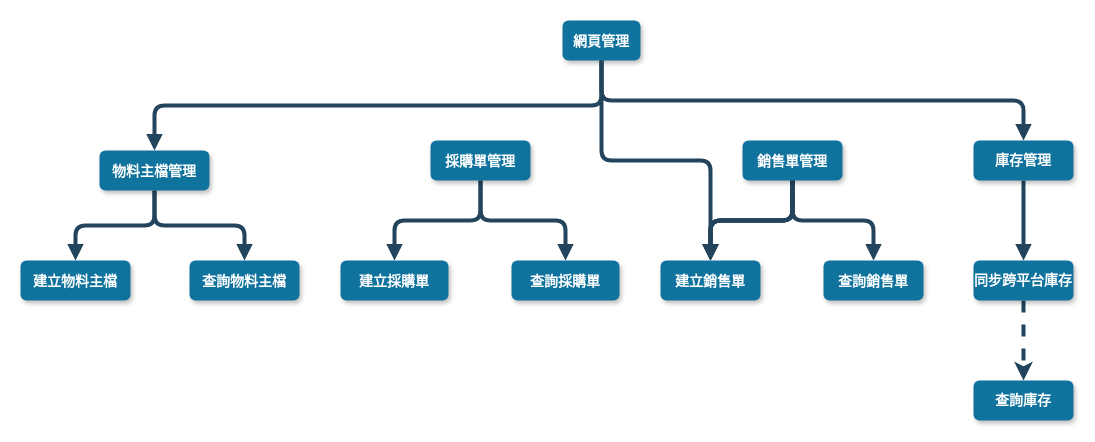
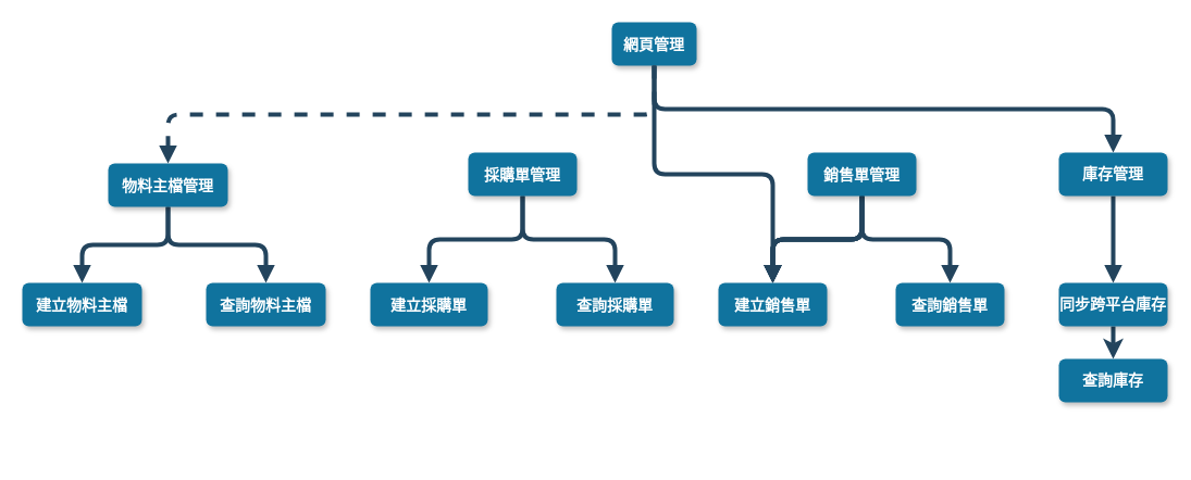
- <mxCell id="16" value="" style="edgeStyle=elbowEdgeStyle;elbow=vertical;strokeWidth=4;endArrow=block;endFill=1;fontStyle=1;strokeColor=#23445D;" parent="1" source="3" target="6" edge="1"><mxGeometry x="22" y="165.5" width="100" height="100" as="geometry"><mxPoint x="-78" y="-34.5" as="sourcePoint" /><mxPoint x="22" y="-134.5" as="targetPoint" /></mxGeometry></mxCell>
+ <mxCell id="16" value="" style="edgeStyle=elbowEdgeStyle;elbow=vertical;strokeWidth=4;endArrow=block;endFill=1;fontStyle=1;strokeColor=#23445D;dashed=1;" parent="1" source="3" target="6" edge="1"><mxGeometry x="22" y="165.5" width="100" height="100" as="geometry"><mxPoint x="-78" y="-34.5" as="sourcePoint" /><mxPoint x="22" y="-134.5" as="targetPoint" /></mxGeometry></mxCell>
- <mxCell id="28" value="查詢庫存" style="whiteSpace=wrap;html=1;fontSize=14;fillColor=#10739E;strokeColor=none;fontColor=#FFFFFF;rounded=1;shadow=1;gradientColor=none;fontStyle=1;" vertex="1" parent="1"><mxGeometry x="973" y="380" width="100" height="40" as="geometry" /></mxCell>
+ <mxCell id="28" value="查詢庫存" style="whiteSpace=wrap;html=1;fontSize=14;fillColor=#10739E;strokeColor=none;fontColor=#FFFFFF;rounded=1;shadow=1;gradientColor=none;fontStyle=1;" vertex="1" parent="1"><mxGeometry x="973" y="330" width="100" height="40" as="geometry" /></mxCell>
